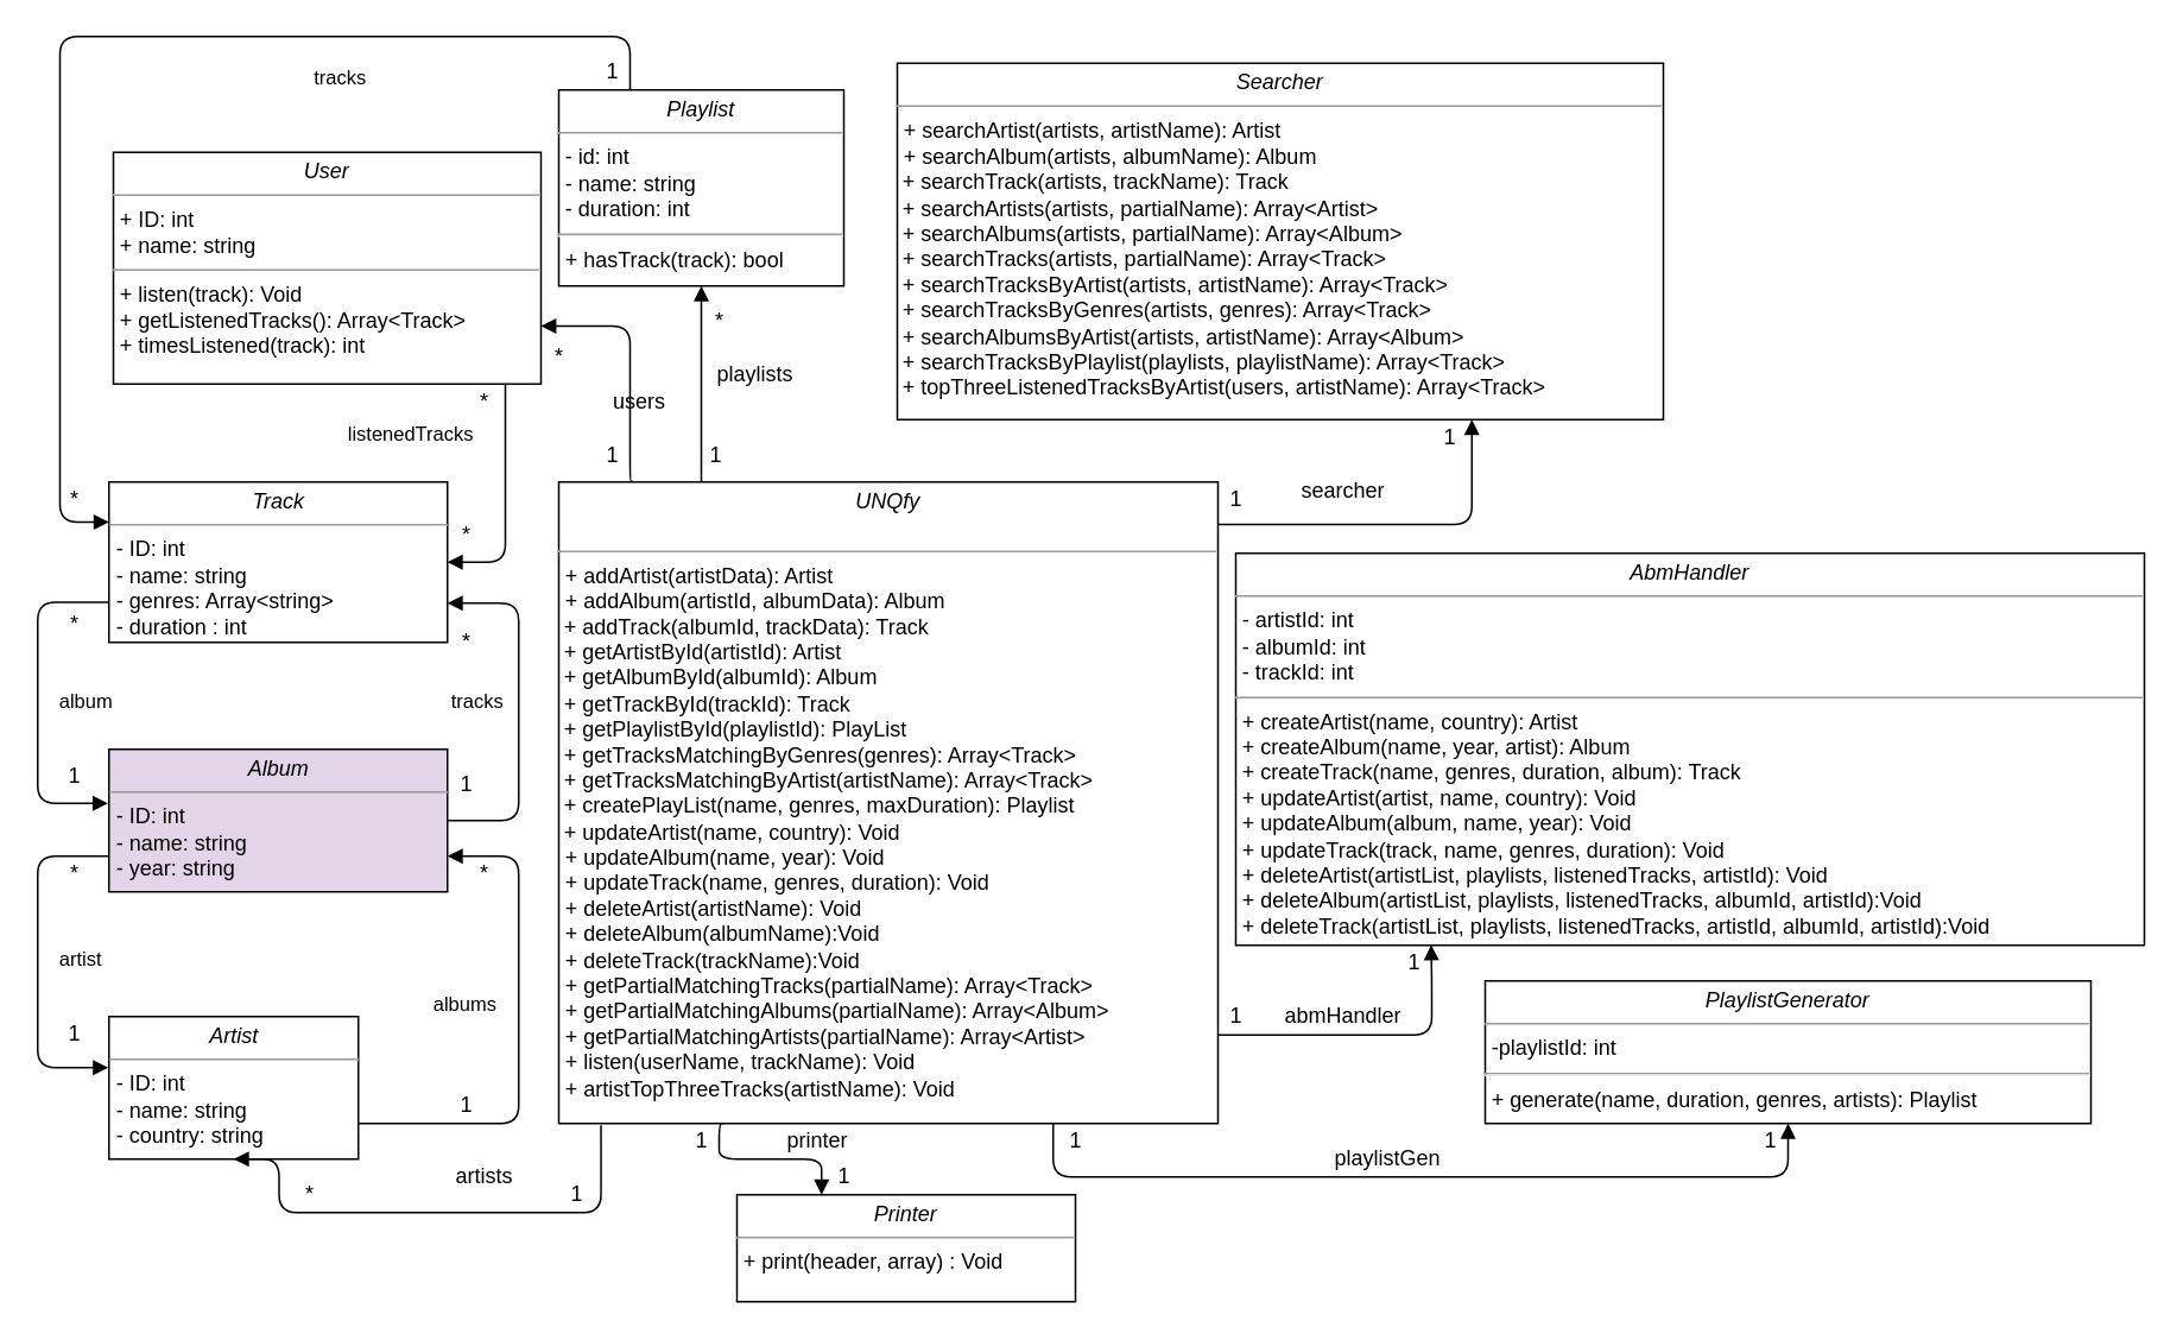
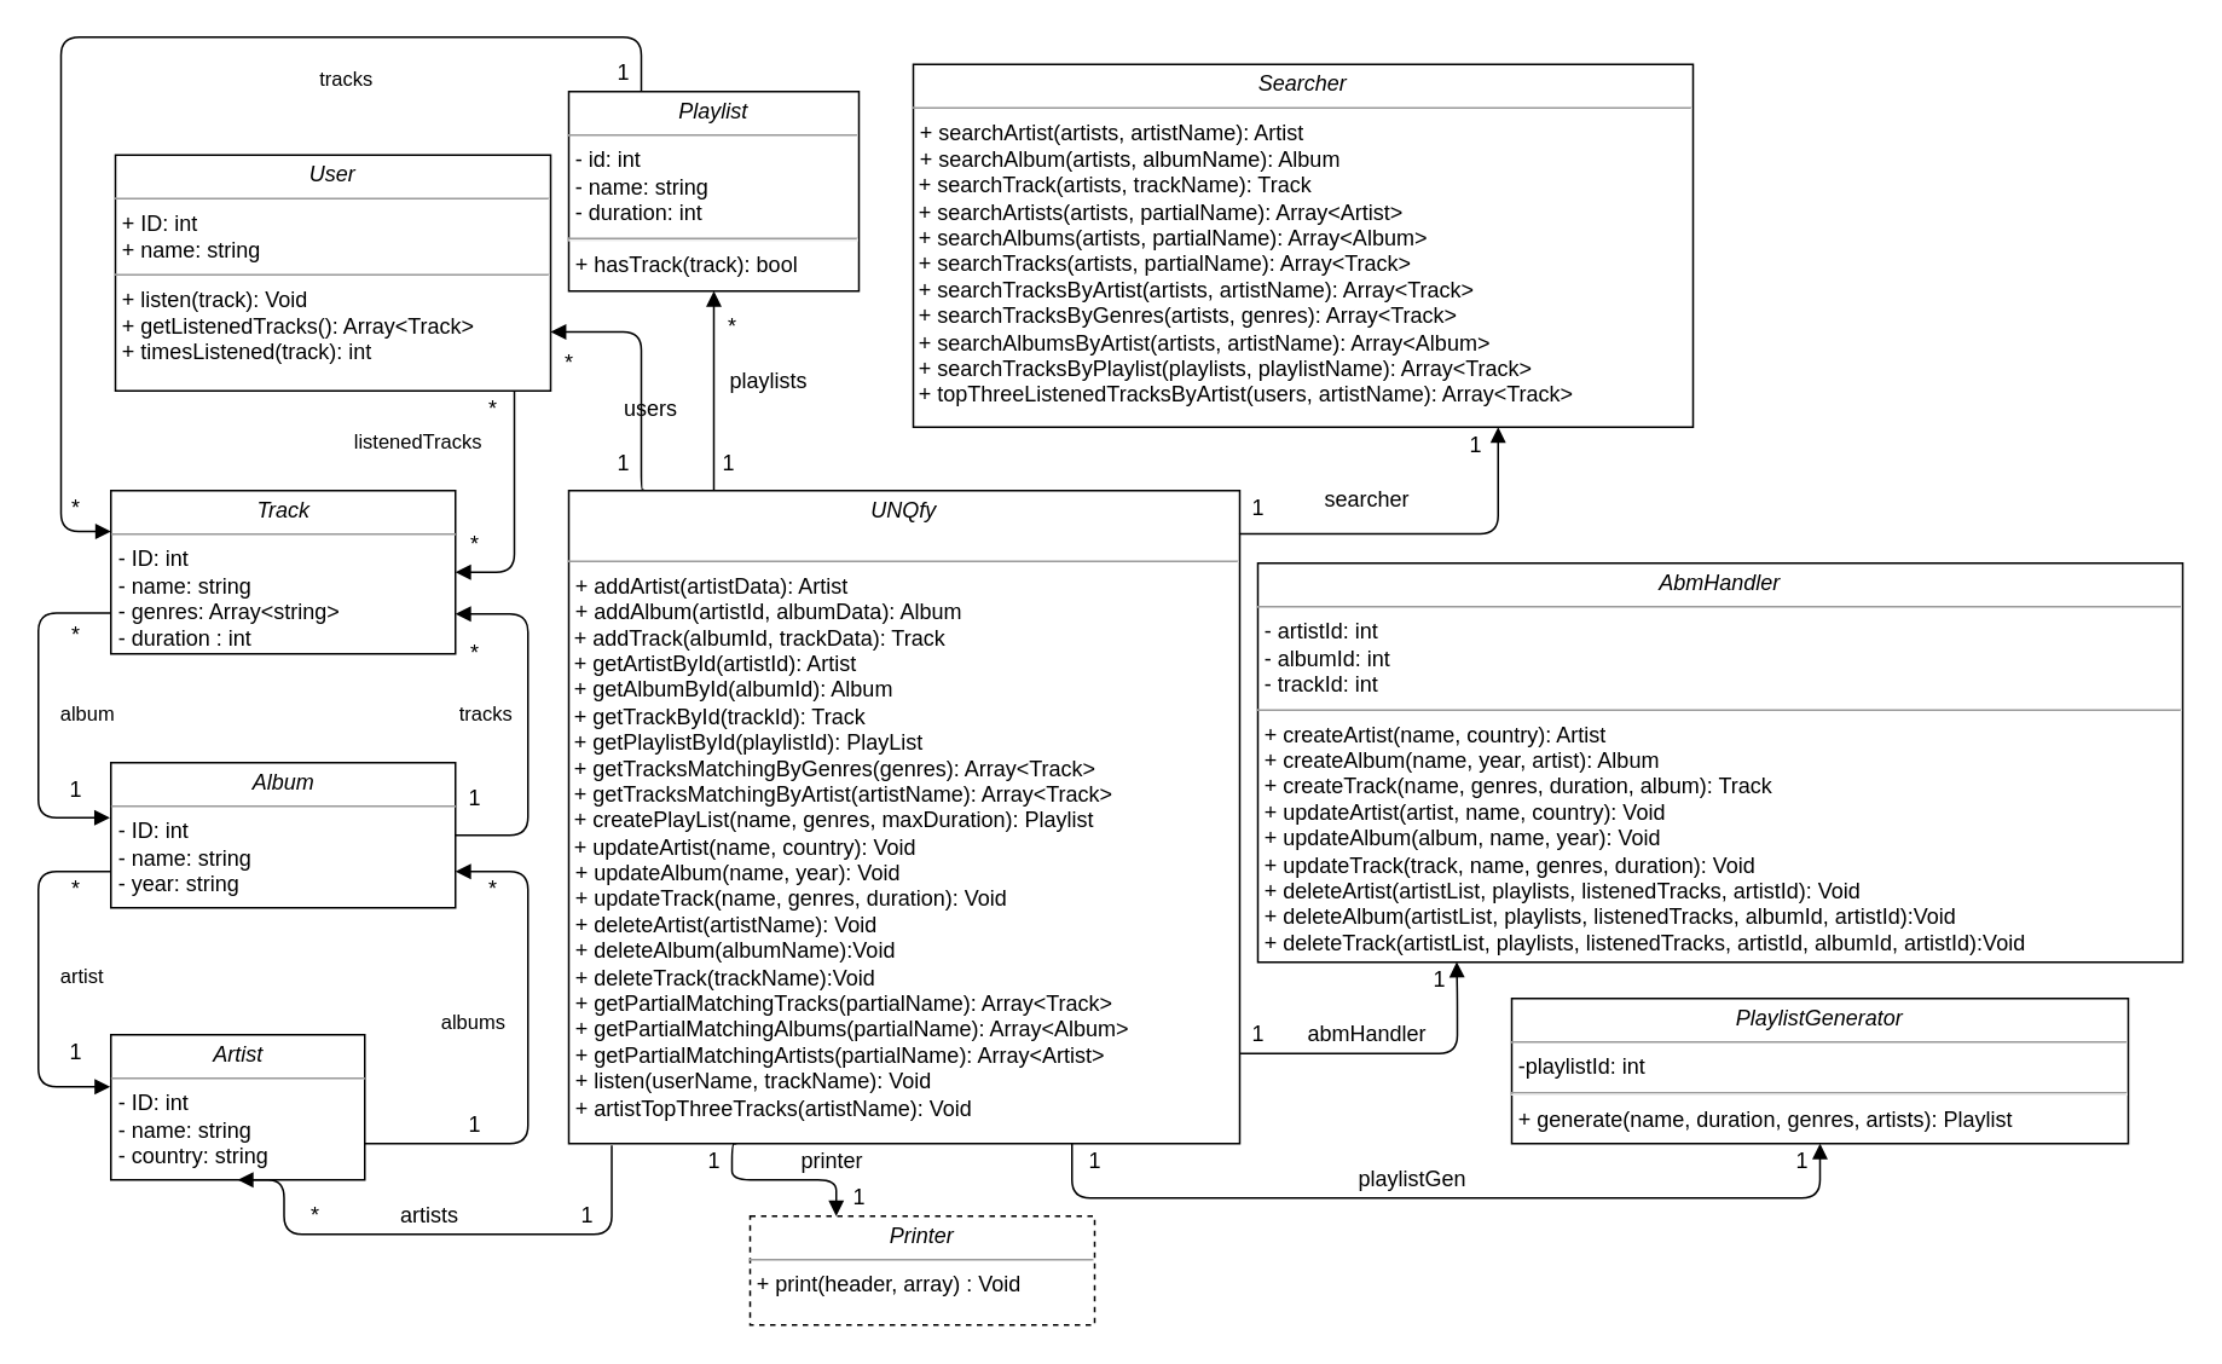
- <mxCell id="3" value="&lt;p style=&quot;margin: 0px ; margin-top: 4px ; text-align: center&quot;&gt;&lt;i&gt;Album&lt;/i&gt;&lt;/p&gt;&lt;hr size=&quot;1&quot;&gt;&lt;p style=&quot;margin: 0px ; margin-left: 4px&quot;&gt;- ID: int&lt;/p&gt;&lt;p style=&quot;margin: 0px ; margin-left: 4px&quot;&gt;- name: string&lt;br&gt;- year: string&lt;/p&gt;&lt;p style=&quot;margin: 0px ; margin-left: 4px&quot;&gt;&lt;br&gt;&lt;/p&gt;" style="verticalAlign=top;align=left;overflow=fill;fontSize=12;fontFamily=Helvetica;html=1;rounded=0;shadow=0;comic=0;labelBackgroundColor=none;strokeWidth=1;fillColor=#e1d5e7;" parent="1" vertex="1"><mxGeometry x="60.5" y="420" width="190" height="80" as="geometry" /></mxCell>
+ <mxCell id="3" value="&lt;p style=&quot;margin: 0px ; margin-top: 4px ; text-align: center&quot;&gt;&lt;i&gt;Album&lt;/i&gt;&lt;/p&gt;&lt;hr size=&quot;1&quot;&gt;&lt;p style=&quot;margin: 0px ; margin-left: 4px&quot;&gt;- ID: int&lt;/p&gt;&lt;p style=&quot;margin: 0px ; margin-left: 4px&quot;&gt;- name: string&lt;br&gt;- year: string&lt;/p&gt;&lt;p style=&quot;margin: 0px ; margin-left: 4px&quot;&gt;&lt;br&gt;&lt;/p&gt;" style="verticalAlign=top;align=left;overflow=fill;fontSize=12;fontFamily=Helvetica;html=1;rounded=0;shadow=0;comic=0;labelBackgroundColor=none;strokeWidth=1" parent="1" vertex="1"><mxGeometry x="60.5" y="420" width="190" height="80" as="geometry" /></mxCell>
- <mxCell id="43" value="artists" style="text;html=1;align=center;verticalAlign=middle;resizable=0;points=[];autosize=1;" parent="1" vertex="1"><mxGeometry x="245.5" y="650" width="50" height="20" as="geometry" /></mxCell>
+ <mxCell id="43" value="artists" style="text;html=1;align=center;verticalAlign=middle;resizable=0;points=[];autosize=1;" parent="1" vertex="1"><mxGeometry x="210.5" y="660" width="50" height="20" as="geometry" /></mxCell>
- <mxCell id="55" value="&lt;p style=&quot;margin: 0px ; margin-top: 4px ; text-align: center&quot;&gt;&lt;i&gt;Printer&lt;/i&gt;&lt;/p&gt;&lt;hr size=&quot;1&quot;&gt;&lt;p style=&quot;margin: 0px ; margin-left: 4px&quot;&gt;&lt;/p&gt;&lt;p style=&quot;margin: 0px ; margin-left: 4px&quot;&gt;+ print(header, array) : Void&lt;br&gt;&lt;/p&gt;" style="verticalAlign=top;align=left;overflow=fill;fontSize=12;fontFamily=Helvetica;html=1;rounded=0;shadow=0;comic=0;labelBackgroundColor=none;strokeWidth=1" parent="1" vertex="1"><mxGeometry x="413" y="670" width="190" height="60" as="geometry" /></mxCell>
+ <mxCell id="55" value="&lt;p style=&quot;margin: 0px ; margin-top: 4px ; text-align: center&quot;&gt;&lt;i&gt;Printer&lt;/i&gt;&lt;/p&gt;&lt;hr size=&quot;1&quot;&gt;&lt;p style=&quot;margin: 0px ; margin-left: 4px&quot;&gt;&lt;/p&gt;&lt;p style=&quot;margin: 0px ; margin-left: 4px&quot;&gt;+ print(header, array) : Void&lt;br&gt;&lt;/p&gt;" style="verticalAlign=top;align=left;overflow=fill;fontSize=12;fontFamily=Helvetica;html=1;rounded=0;shadow=0;comic=0;labelBackgroundColor=none;strokeWidth=1;dashed=1;" parent="1" vertex="1"><mxGeometry x="413" y="670" width="190" height="60" as="geometry" /></mxCell>
